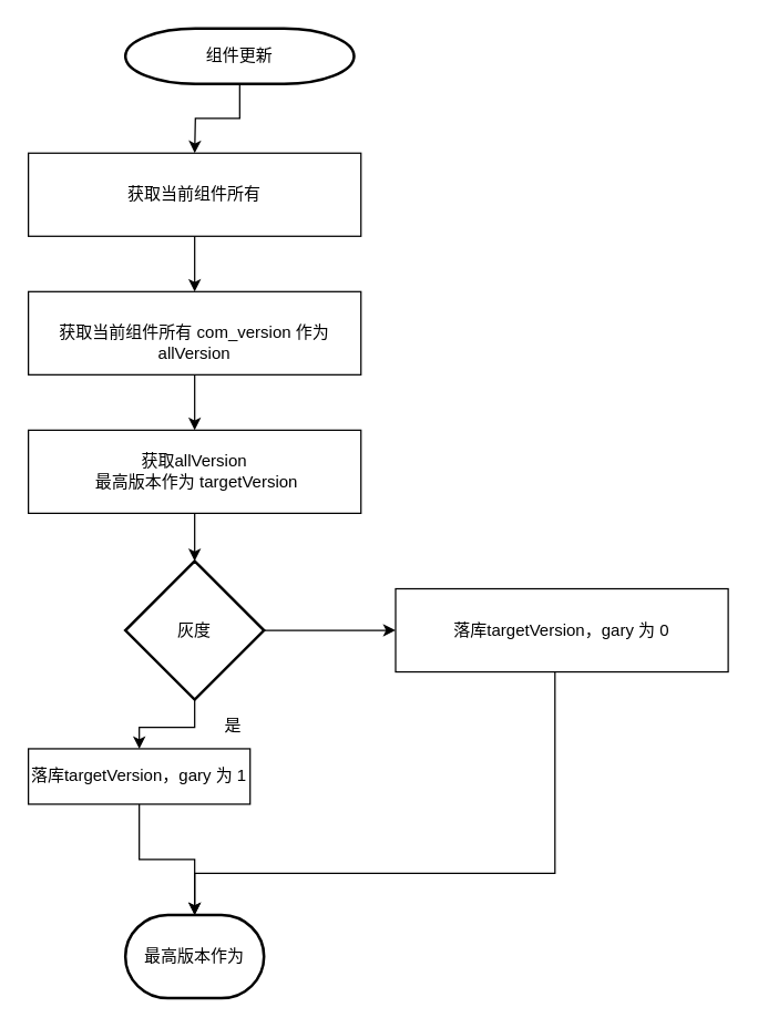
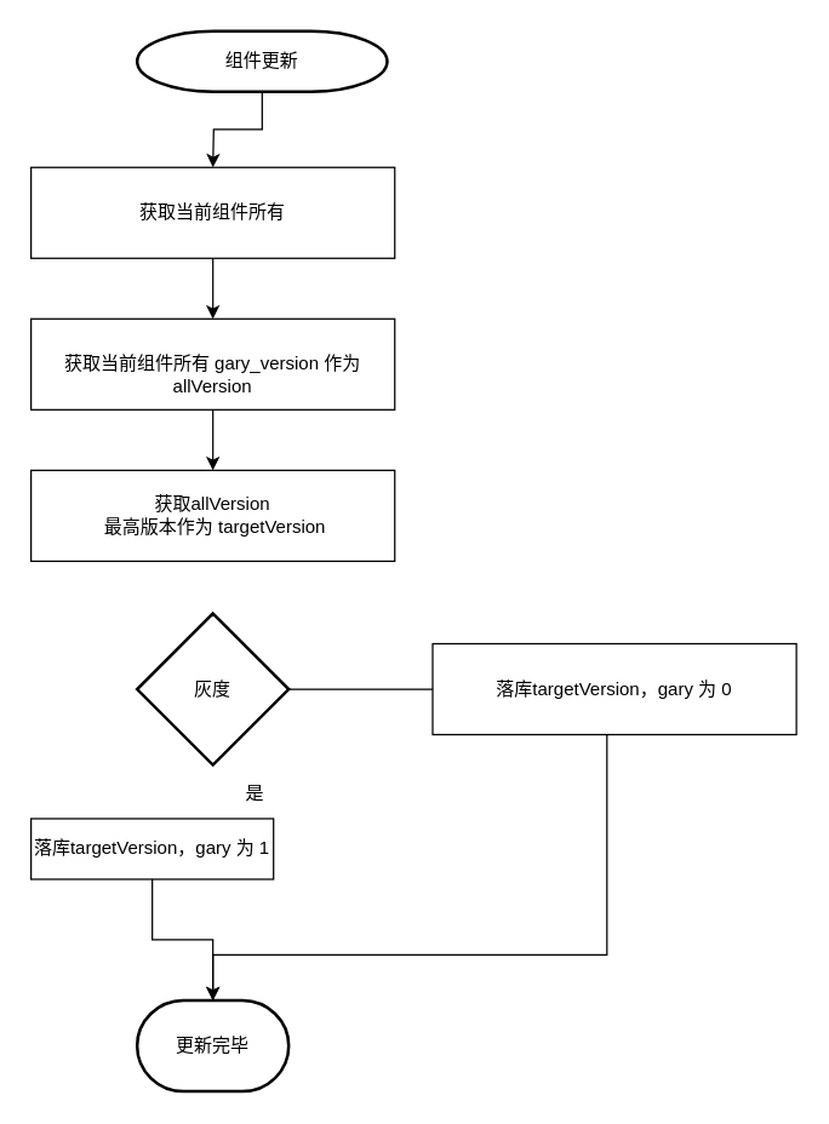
- <mxCell id="10" value="&lt;br&gt;获取当前组件所有 com_version 作为allVersion" style="rounded=0;whiteSpace=wrap;html=1;" parent="1" vertex="1"><mxGeometry x="20" y="210" width="240" height="60" as="geometry" /></mxCell>
+ <mxCell id="10" value="&lt;br&gt;获取当前组件所有 gary_version 作为allVersion" style="rounded=0;whiteSpace=wrap;html=1;" parent="1" vertex="1"><mxGeometry x="20" y="210" width="240" height="60" as="geometry" /></mxCell>
- <mxCell id="11" style="edgeStyle=orthogonalEdgeStyle;rounded=0;orthogonalLoop=1;jettySize=auto;html=1;entryX=0.5;entryY=0;entryDx=0;entryDy=0;entryPerimeter=0;" edge="1" parent="1" source="12" target="8"><mxGeometry relative="1" as="geometry" /></mxCell>
- <mxCell id="7" style="edgeStyle=orthogonalEdgeStyle;rounded=0;orthogonalLoop=1;jettySize=auto;html=1;" edge="1" parent="1" source="8" target="17"><mxGeometry relative="1" as="geometry" /></mxCell>
+ <mxCell id="7" style="edgeStyle=orthogonalEdgeStyle;rounded=0;orthogonalLoop=1;jettySize=auto;html=1;endArrow=none;" edge="1" parent="1" source="8" target="17"><mxGeometry relative="1" as="geometry" /></mxCell>
- <mxCell id="6" style="edgeStyle=orthogonalEdgeStyle;rounded=0;orthogonalLoop=1;jettySize=auto;html=1;entryX=0.5;entryY=0;entryDx=0;entryDy=0;" edge="1" parent="1" source="8" target="14"><mxGeometry relative="1" as="geometry" /></mxCell>
- <mxCell id="15" value="最高版本作为" style="strokeWidth=2;html=1;shape=mxgraph.flowchart.terminator;whiteSpace=wrap;" parent="1" vertex="1"><mxGeometry x="90" y="660" width="100" height="60" as="geometry" /></mxCell>
+ <mxCell id="15" value="更新完毕" style="strokeWidth=2;html=1;shape=mxgraph.flowchart.terminator;whiteSpace=wrap;" parent="1" vertex="1"><mxGeometry x="90" y="660" width="100" height="60" as="geometry" /></mxCell>
